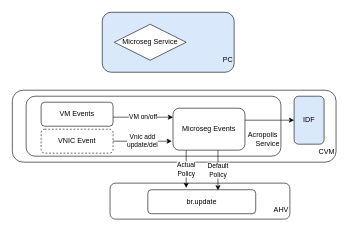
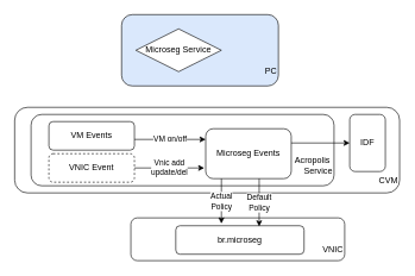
- <mxCell id="13" value="IDF" style="rounded=1;whiteSpace=wrap;html=1;fillColor=#dae8fc;" vertex="1" parent="1"><mxGeometry x="490" y="160" width="50" height="80" as="geometry" /></mxCell>
+ <mxCell id="13" value="IDF" style="rounded=1;whiteSpace=wrap;html=1;" vertex="1" parent="1"><mxGeometry x="490" y="160" width="50" height="80" as="geometry" /></mxCell>
- <mxCell id="6" value="&lt;br&gt;&lt;br&gt;AHV" style="rounded=1;whiteSpace=wrap;html=1;align=right;" vertex="1" parent="1"><mxGeometry x="183" y="305" width="300" height="60" as="geometry" /></mxCell>
+ <mxCell id="6" value="&lt;br&gt;&lt;br&gt;VNIC" style="rounded=1;whiteSpace=wrap;html=1;align=right;" vertex="1" parent="1"><mxGeometry x="183" y="305" width="300" height="60" as="geometry" /></mxCell>
- <mxCell id="7" value="br.update" style="rounded=1;whiteSpace=wrap;html=1;" vertex="1" parent="1"><mxGeometry x="246" y="316" width="180" height="40" as="geometry" /></mxCell>
+ <mxCell id="7" value="br.microseg" style="rounded=1;whiteSpace=wrap;html=1;" vertex="1" parent="1"><mxGeometry x="246" y="316" width="180" height="40" as="geometry" /></mxCell>
